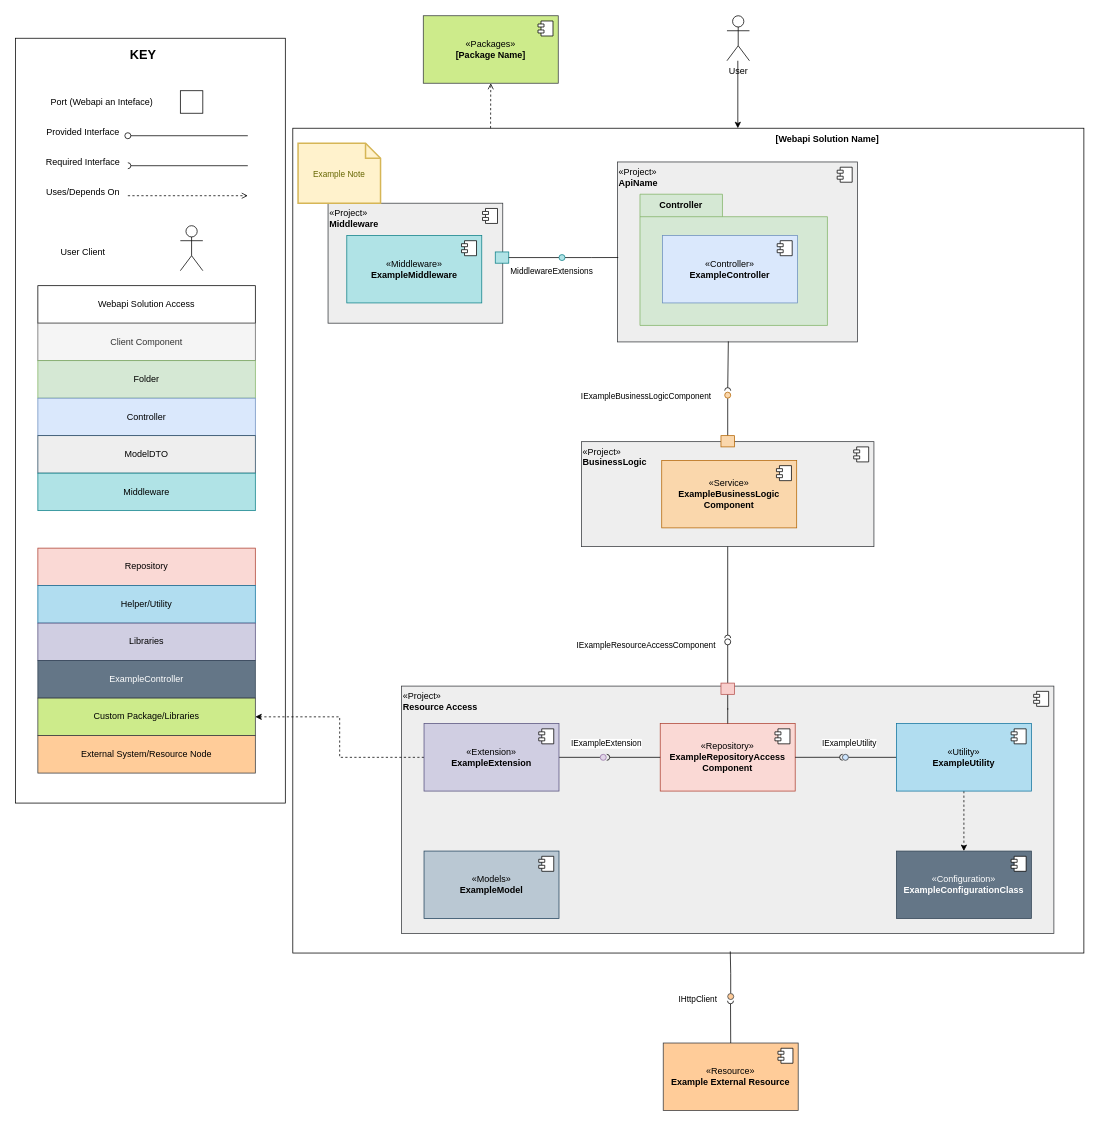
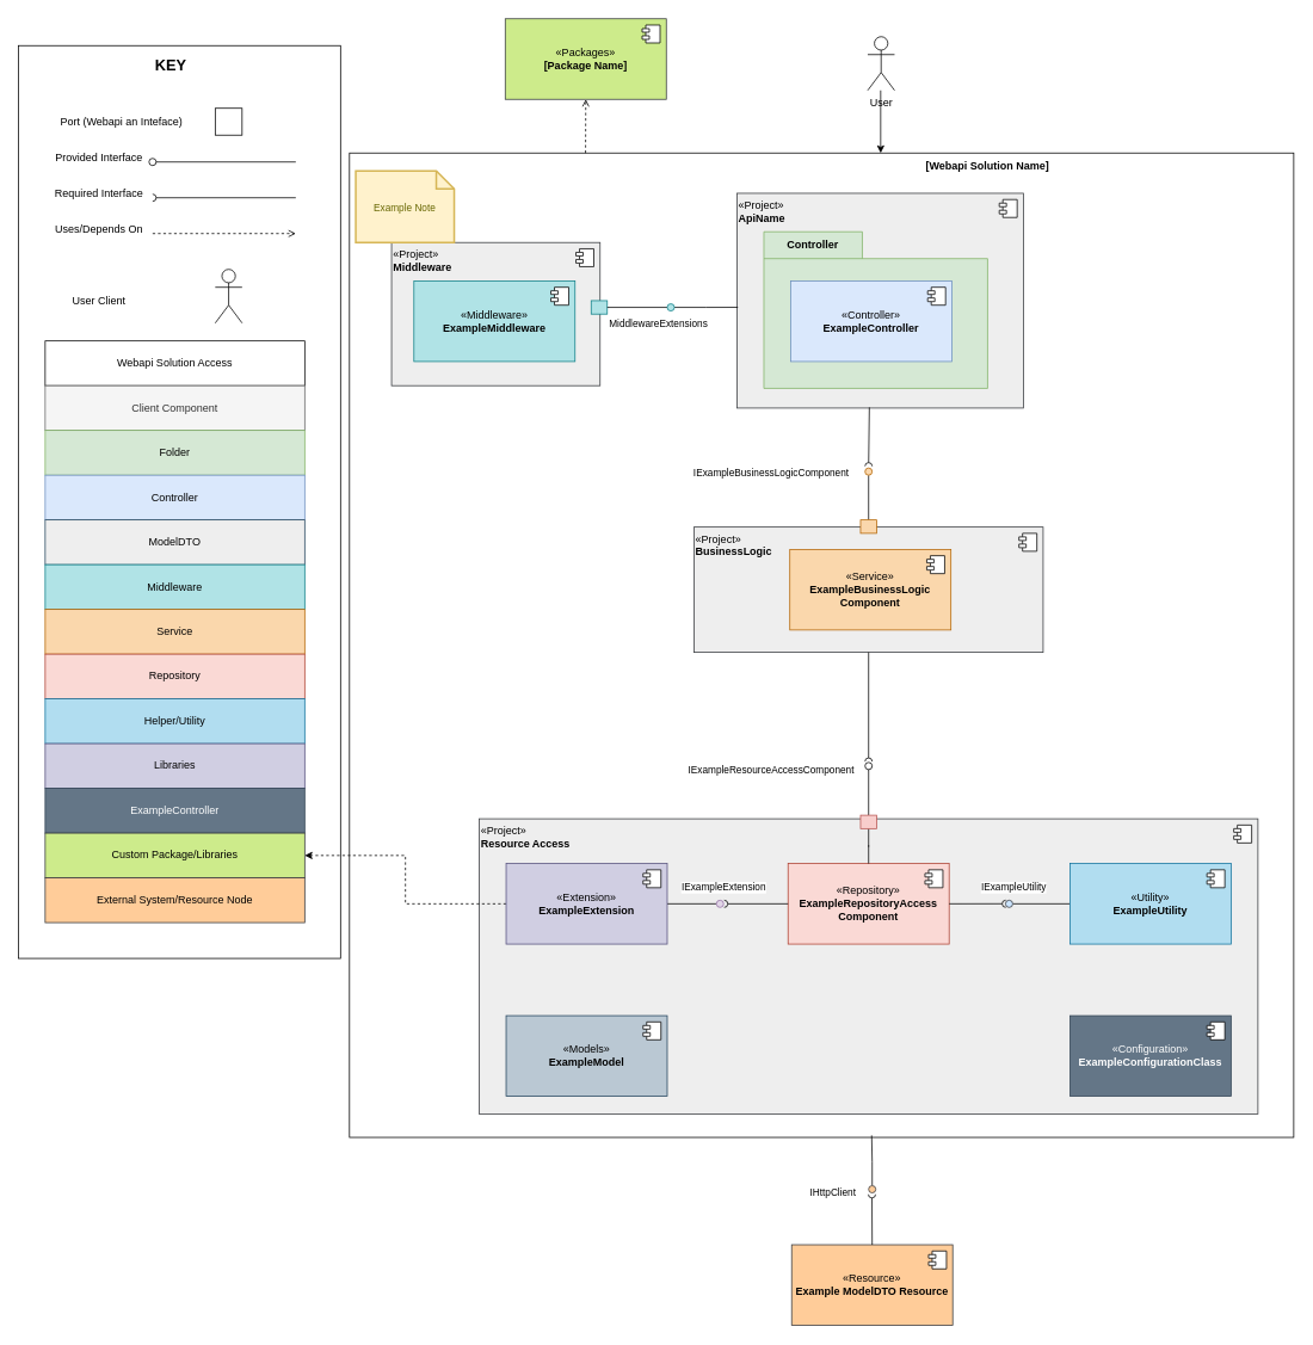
- <mxCell id="4" value="User" style="shape=umlActor;verticalLabelPosition=bottom;verticalAlign=top;html=1;" parent="1" vertex="1"><mxGeometry x="969" y="20" width="30" height="60" as="geometry" /></mxCell>
+ <mxCell id="4" value="User" style="shape=umlActor;verticalLabelPosition=bottom;verticalAlign=top;html=1;" parent="1" vertex="1"><mxGeometry x="969" y="40" width="30" height="60" as="geometry" /></mxCell>
+ <mxCell id="24" value="Service" style="html=1;whiteSpace=wrap;fillColor=#fad7ac;strokeColor=#b46504;" parent="1" vertex="1"><mxGeometry x="50" y="680" width="290" height="50" as="geometry" /></mxCell>
- <mxCell id="37" value="" style="edgeStyle=orthogonalEdgeStyle;rounded=0;orthogonalLoop=1;jettySize=auto;html=1;dashed=1;" edge="1" parent="1" source="40" target="50"><mxGeometry relative="1" as="geometry" /></mxCell>
- <mxCell id="52" value="«Resource»&lt;br&gt;&lt;b&gt;Example External Resource&lt;/b&gt;" style="html=1;dropTarget=0;whiteSpace=wrap;fillColor=#ffcc99;strokeColor=#36393d;" vertex="1" parent="1"><mxGeometry x="884" y="1390" width="180" height="90" as="geometry" /></mxCell>
+ <mxCell id="52" value="«Resource»&lt;br&gt;&lt;b&gt;Example ModelDTO Resource&lt;/b&gt;" style="html=1;dropTarget=0;whiteSpace=wrap;fillColor=#ffcc99;strokeColor=#36393d;" vertex="1" parent="1"><mxGeometry x="884" y="1390" width="180" height="90" as="geometry" /></mxCell>
